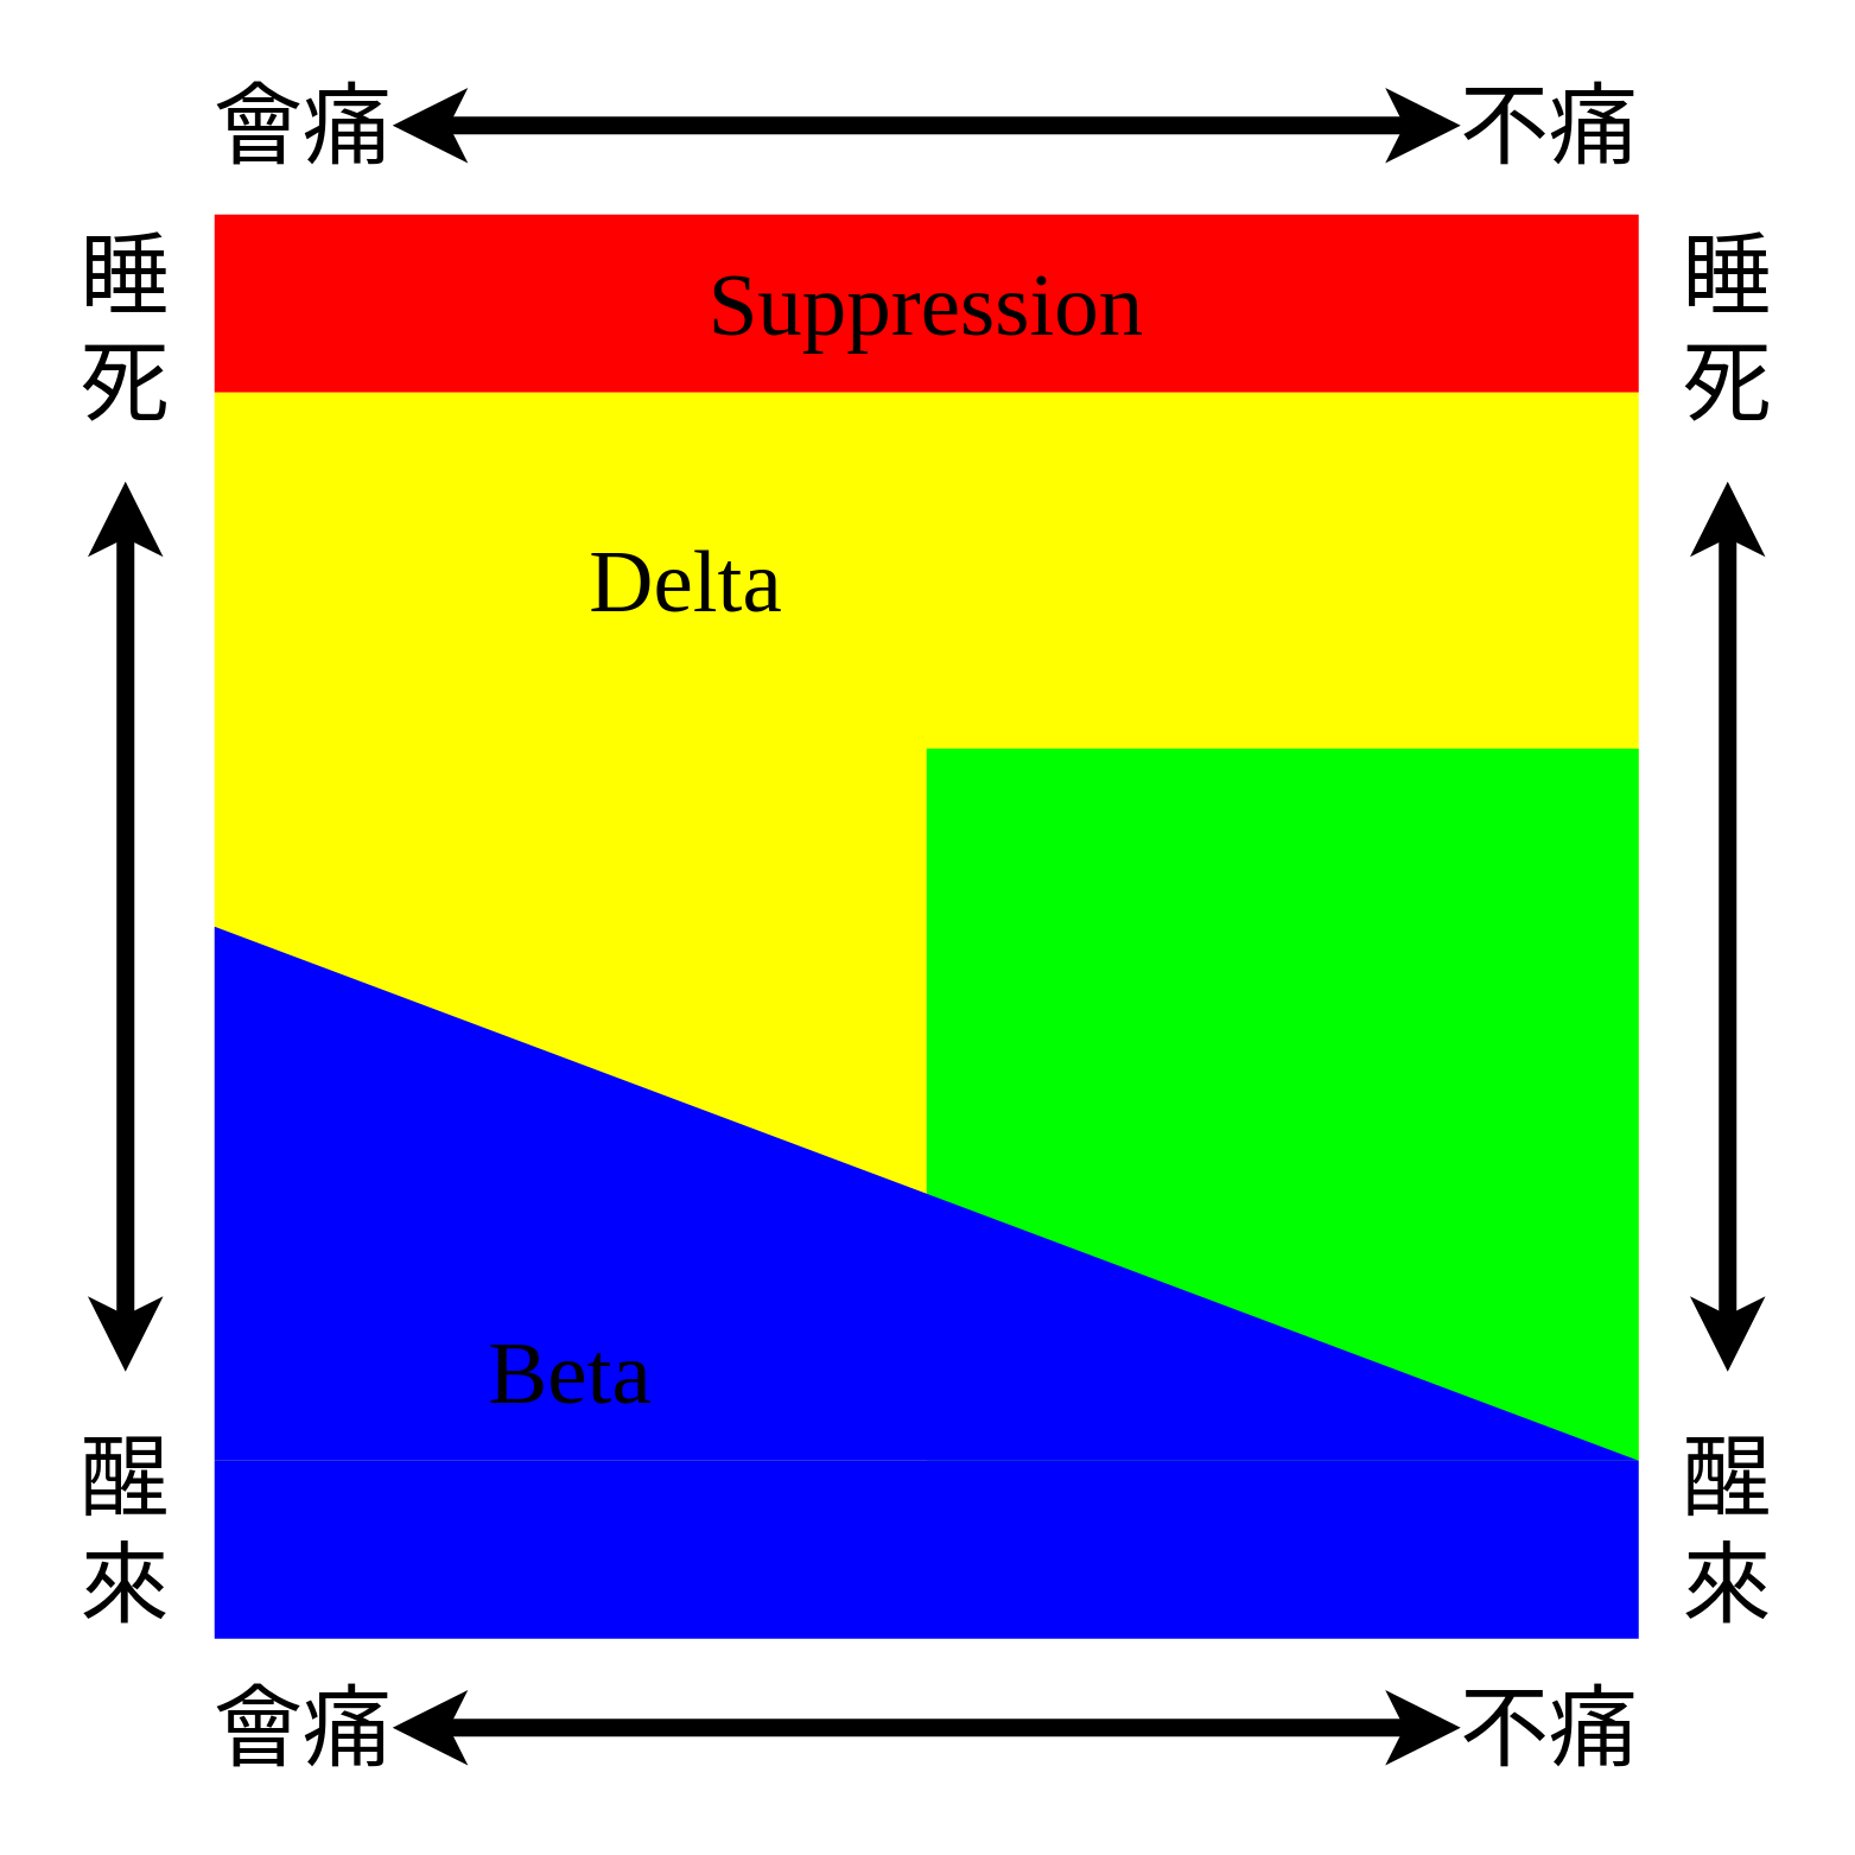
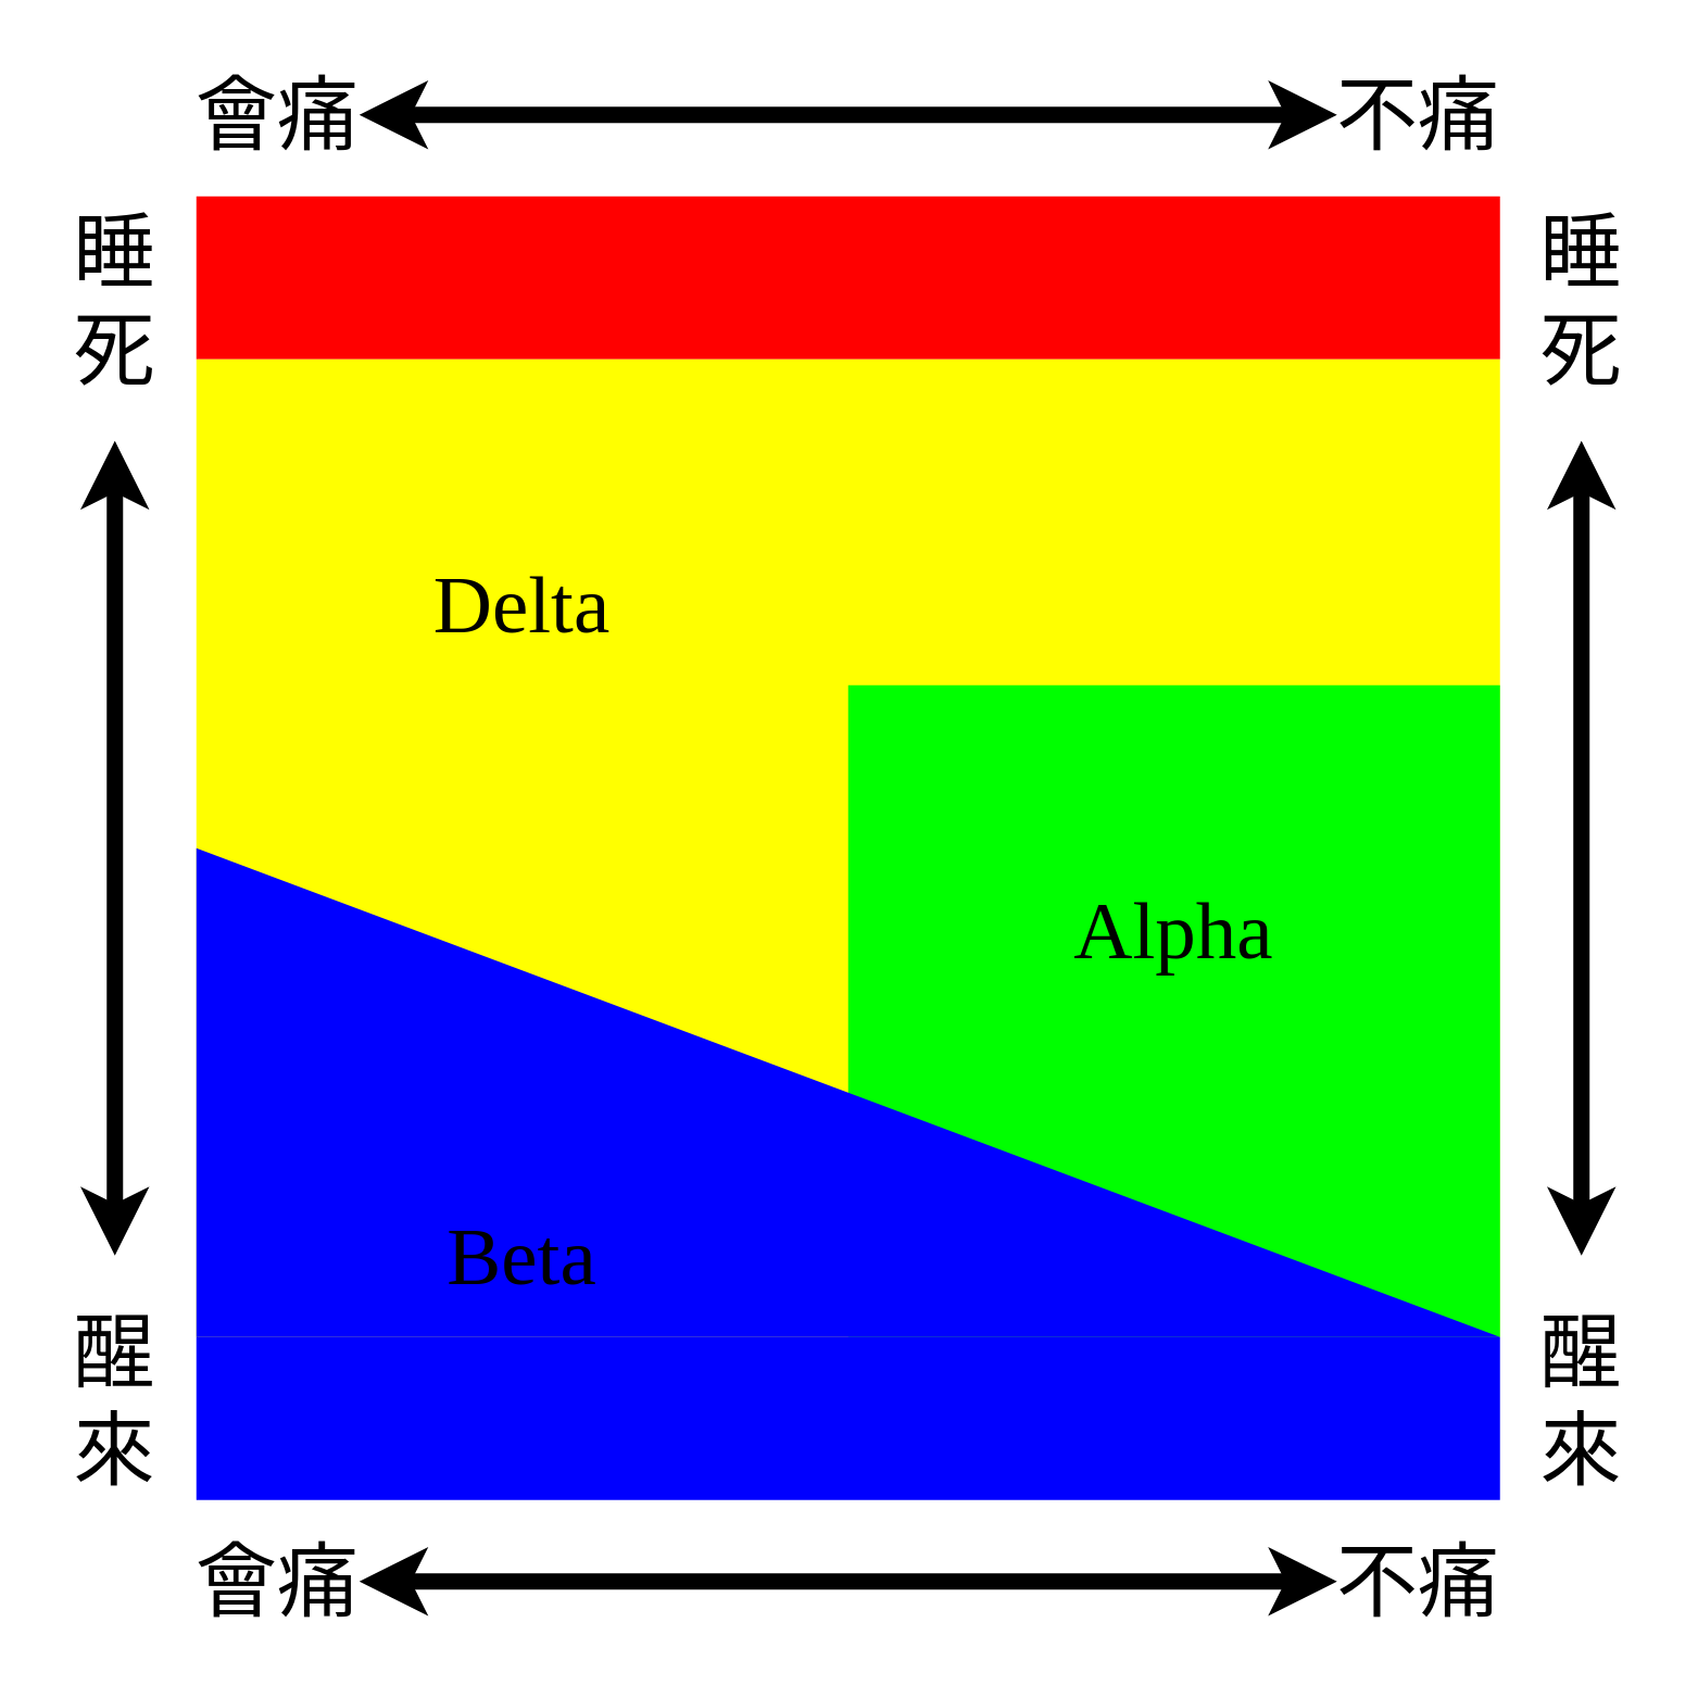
- <mxCell id="19" value="Suppression" style="text;html=1;strokeColor=none;fillColor=none;align=center;verticalAlign=middle;whiteSpace=wrap;rounded=0;fontFamily=Noto Serif TC;fontSource=https%3A%2F%2Ffonts.googleapis.com%2Fcss%3Ffamily%3DNoto%2BSerif%2BTC;fontSize=50;spacing=0;" vertex="1" parent="1"><mxGeometry x="320" y="120" width="400" height="100" as="geometry" /></mxCell>
- <mxCell id="20" value="Delta" style="text;html=1;strokeColor=none;fillColor=none;align=center;verticalAlign=middle;whiteSpace=wrap;rounded=0;fontFamily=Noto Serif TC;fontSource=https%3A%2F%2Ffonts.googleapis.com%2Fcss%3Ffamily%3DNoto%2BSerif%2BTC;fontSize=50;spacing=0;" vertex="1" parent="1"><mxGeometry x="185" y="275" width="400" height="100" as="geometry" /></mxCell>
+ <mxCell id="20" value="Delta" style="text;html=1;strokeColor=none;fillColor=none;align=center;verticalAlign=middle;whiteSpace=wrap;rounded=0;fontFamily=Noto Serif TC;fontSource=https%3A%2F%2Ffonts.googleapis.com%2Fcss%3Ffamily%3DNoto%2BSerif%2BTC;fontSize=50;spacing=0;" vertex="1" parent="1"><mxGeometry x="120" y="320" width="400" height="100" as="geometry" /></mxCell>
+ <mxCell id="21" value="Alpha" style="text;html=1;strokeColor=none;fillColor=none;align=center;verticalAlign=middle;whiteSpace=wrap;rounded=0;fontFamily=Noto Serif TC;fontSource=https%3A%2F%2Ffonts.googleapis.com%2Fcss%3Ffamily%3DNoto%2BSerif%2BTC;fontSize=50;spacing=0;" vertex="1" parent="1"><mxGeometry x="520" y="520" width="400" height="100" as="geometry" /></mxCell>
